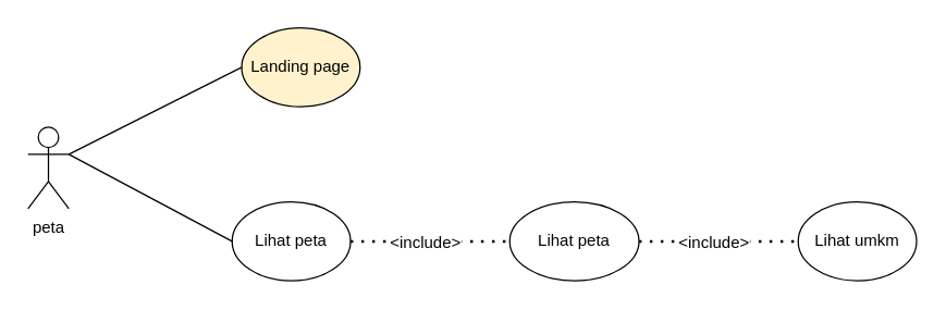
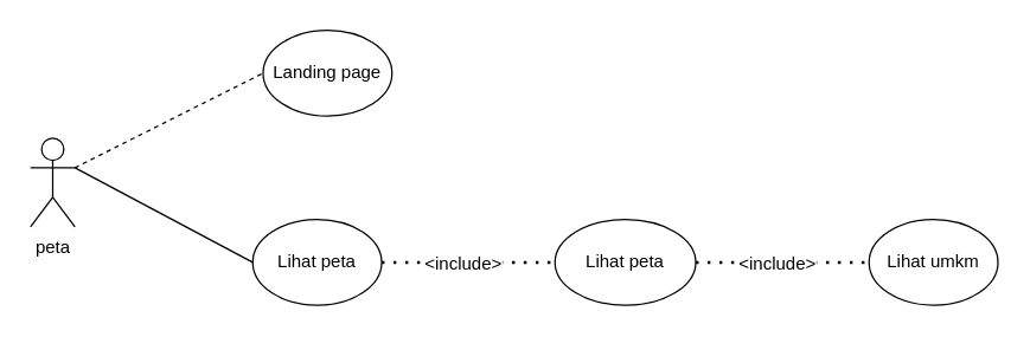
- <mxCell id="3" value="Landing page" style="ellipse;whiteSpace=wrap;html=1;fillColor=#fff2cc;" vertex="1" parent="1"><mxGeometry x="177" y="20" width="87" height="58" as="geometry" /></mxCell>
+ <mxCell id="3" value="Landing page" style="ellipse;whiteSpace=wrap;html=1;" vertex="1" parent="1"><mxGeometry x="177" y="20" width="87" height="58" as="geometry" /></mxCell>
- <mxCell id="5" value="" style="endArrow=none;html=1;rounded=0;fontSize=12;startSize=8;endSize=8;curved=1;exitX=1;exitY=0.333;exitDx=0;exitDy=0;exitPerimeter=0;entryX=0;entryY=0.5;entryDx=0;entryDy=0;" edge="1" parent="1" source="2" target="3"><mxGeometry width="50" height="50" relative="1" as="geometry"><mxPoint x="287" y="69" as="sourcePoint" /><mxPoint x="337" y="19" as="targetPoint" /></mxGeometry></mxCell>
+ <mxCell id="5" value="" style="endArrow=none;html=1;rounded=0;fontSize=12;startSize=8;endSize=8;curved=1;exitX=1;exitY=0.333;exitDx=0;exitDy=0;exitPerimeter=0;entryX=0;entryY=0.5;entryDx=0;entryDy=0;dashed=1;" edge="1" parent="1" source="2" target="3"><mxGeometry width="50" height="50" relative="1" as="geometry"><mxPoint x="287" y="69" as="sourcePoint" /><mxPoint x="337" y="19" as="targetPoint" /></mxGeometry></mxCell>
